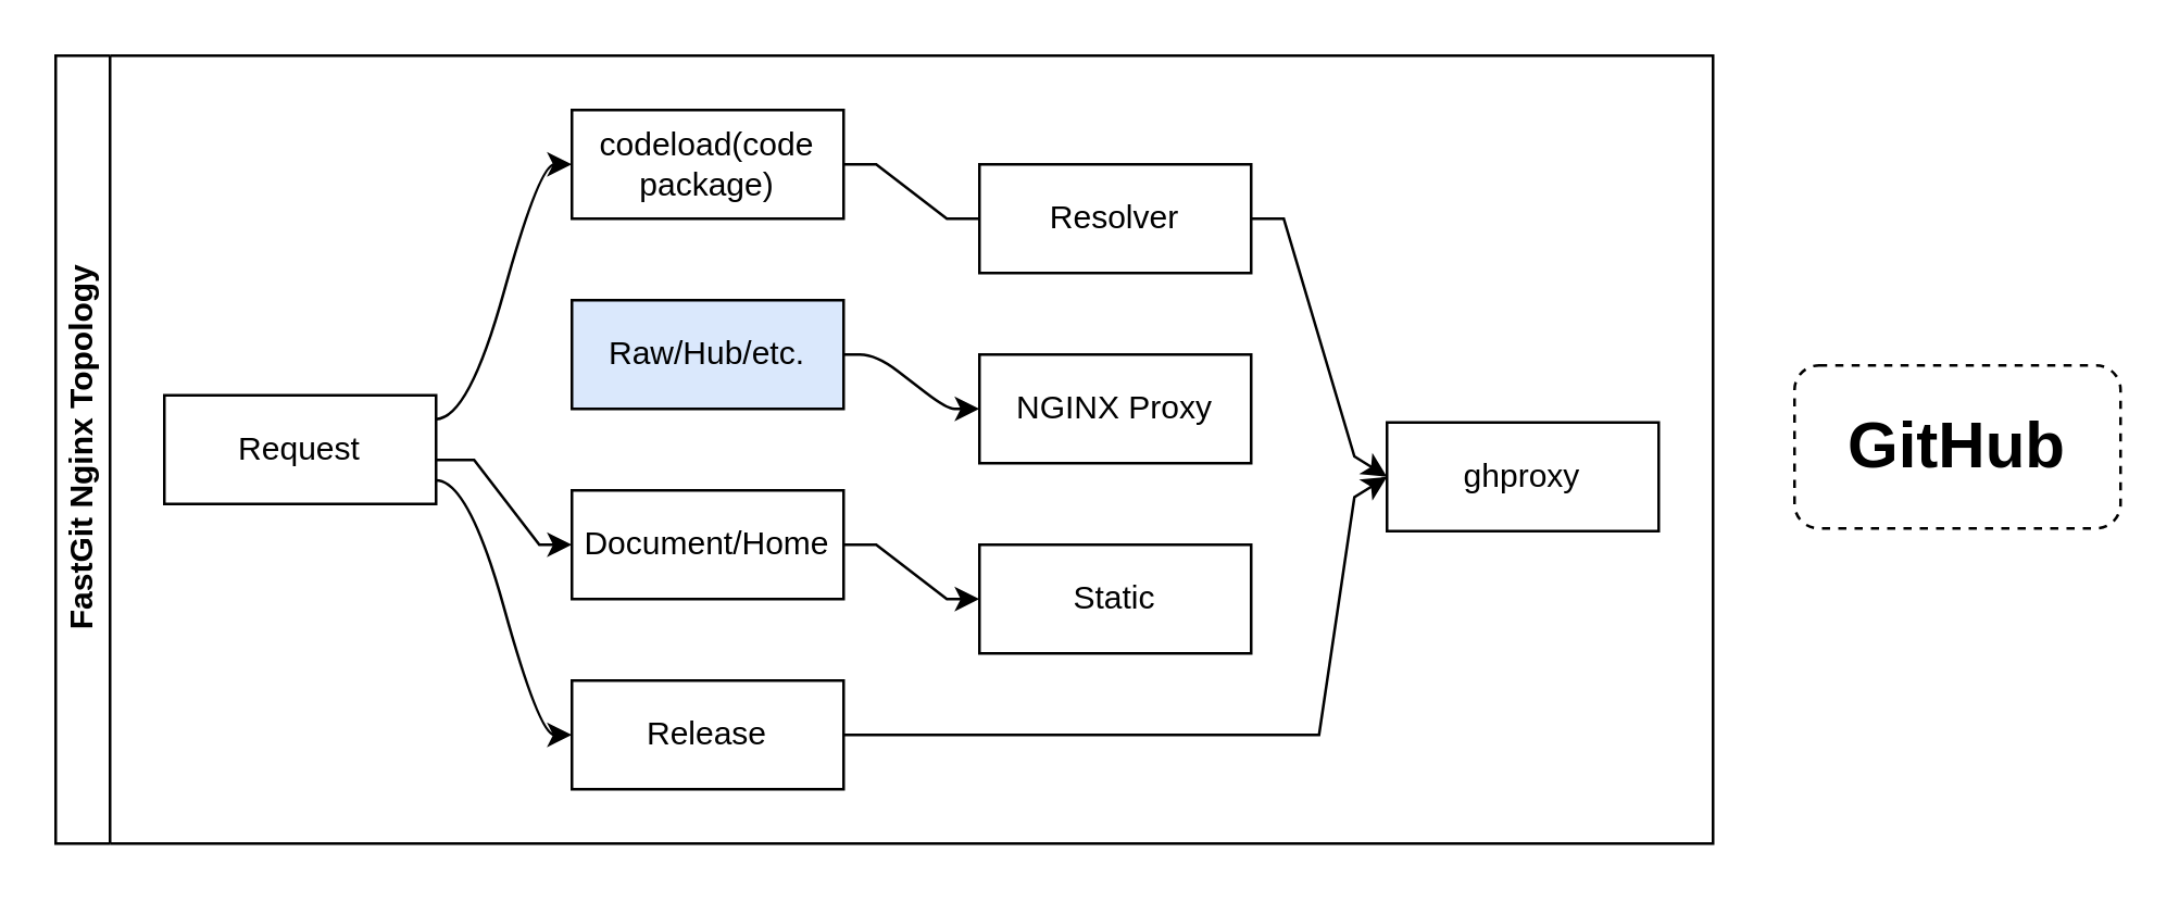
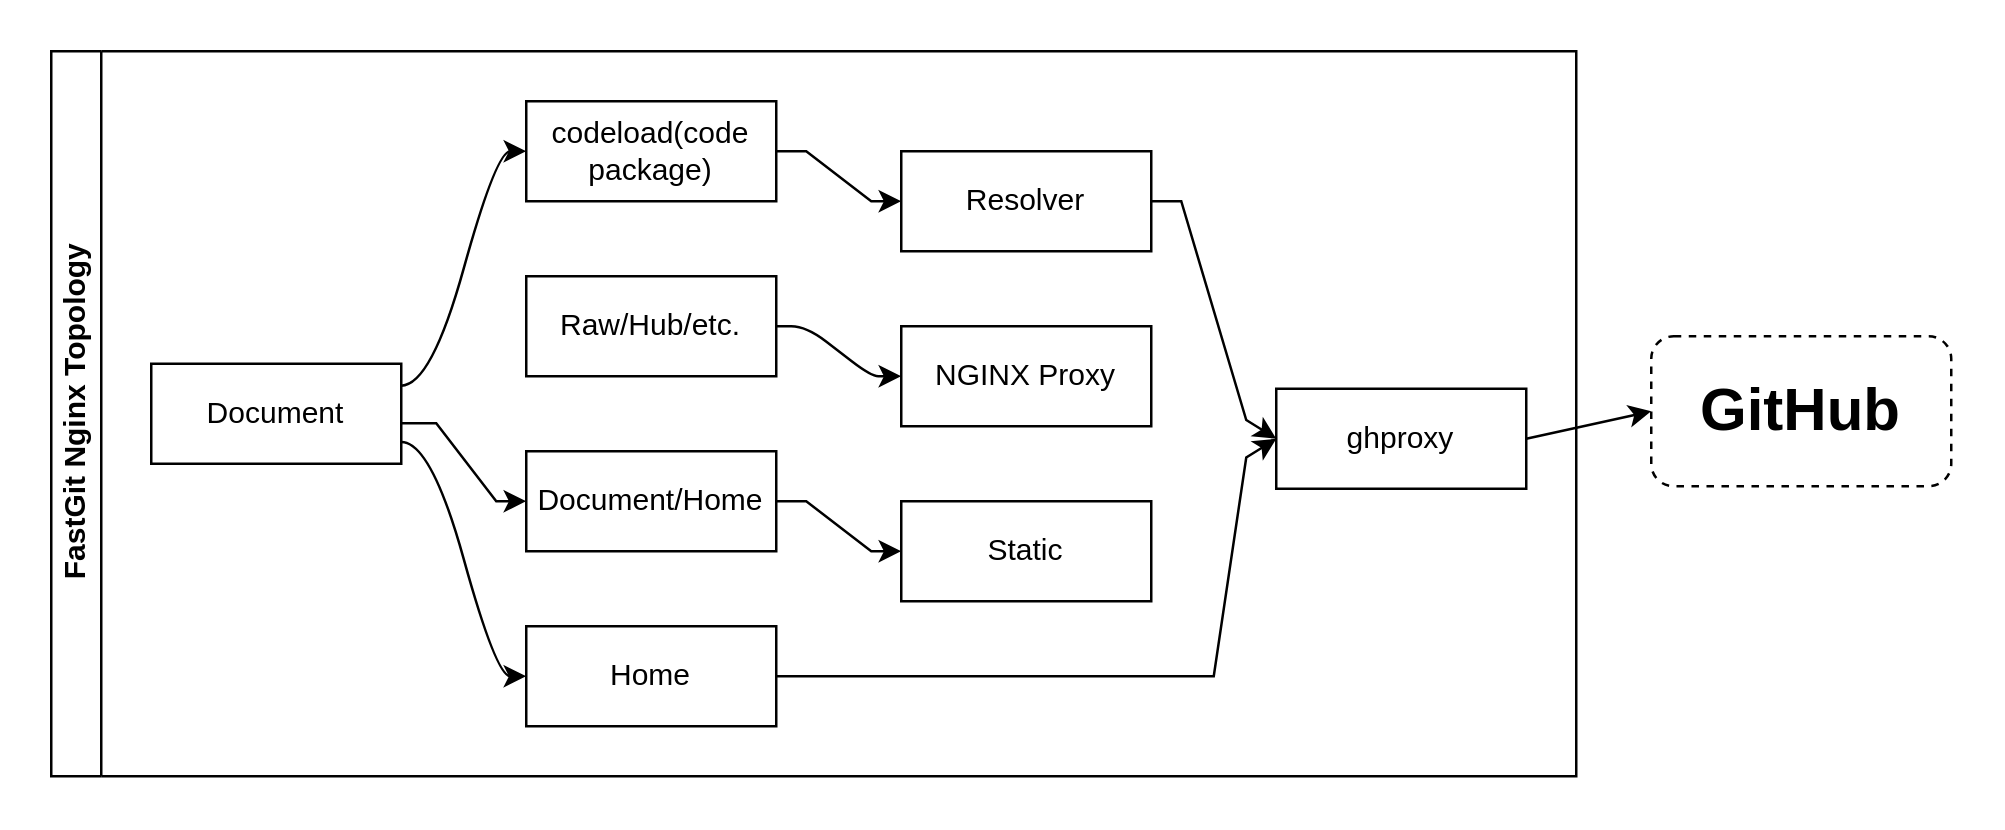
- <mxCell id="8" style="edgeStyle=orthogonalEdgeStyle;rounded=0;orthogonalLoop=1;jettySize=auto;html=1;exitX=1;exitY=0.5;exitDx=0;exitDy=0;entryX=0;entryY=0.5;entryDx=0;entryDy=0;orthogonal=1;noEdgeStyle=1;endArrow=none;" parent="3" source="9" target="19" edge="1"><mxGeometry relative="1" as="geometry"><Array as="points"><mxPoint x="302" y="40" /><mxPoint x="328" y="60" /></Array></mxGeometry></mxCell>
+ <mxCell id="8" style="edgeStyle=orthogonalEdgeStyle;rounded=0;orthogonalLoop=1;jettySize=auto;html=1;exitX=1;exitY=0.5;exitDx=0;exitDy=0;entryX=0;entryY=0.5;entryDx=0;entryDy=0;orthogonal=1;noEdgeStyle=1;" parent="3" source="9" target="19" edge="1"><mxGeometry relative="1" as="geometry"><Array as="points"><mxPoint x="302" y="40" /><mxPoint x="328" y="60" /></Array></mxGeometry></mxCell>
- <mxCell id="11" value="Raw/Hub/etc." style="whiteSpace=wrap;html=1;fillColor=#dae8fc;" parent="3" vertex="1"><mxGeometry x="190" y="90" width="100" height="40" as="geometry" /></mxCell>
+ <mxCell id="11" value="Raw/Hub/etc." style="whiteSpace=wrap;html=1;" parent="3" vertex="1"><mxGeometry x="190" y="90" width="100" height="40" as="geometry" /></mxCell>
- <mxCell id="5" value="Request" style="whiteSpace=wrap;html=1;" parent="3" vertex="1"><mxGeometry x="40" y="125" width="100" height="40" as="geometry" /></mxCell>
+ <mxCell id="5" value="Document" style="whiteSpace=wrap;html=1;" parent="3" vertex="1"><mxGeometry x="40" y="125" width="100" height="40" as="geometry" /></mxCell>
+ <mxCell id="21" style="rounded=0;orthogonalLoop=1;jettySize=auto;html=1;exitX=1;exitY=0.5;exitDx=0;exitDy=0;entryX=0;entryY=0.5;entryDx=0;entryDy=0;" parent="1" source="20" target="2" edge="1"><mxGeometry relative="1" as="geometry" /></mxCell>
- <mxCell id="17" value="Release" style="whiteSpace=wrap;html=1;" parent="3" vertex="1"><mxGeometry x="190" y="230" width="100" height="40" as="geometry" /></mxCell>
+ <mxCell id="17" value="Home" style="whiteSpace=wrap;html=1;" parent="3" vertex="1"><mxGeometry x="190" y="230" width="100" height="40" as="geometry" /></mxCell>
